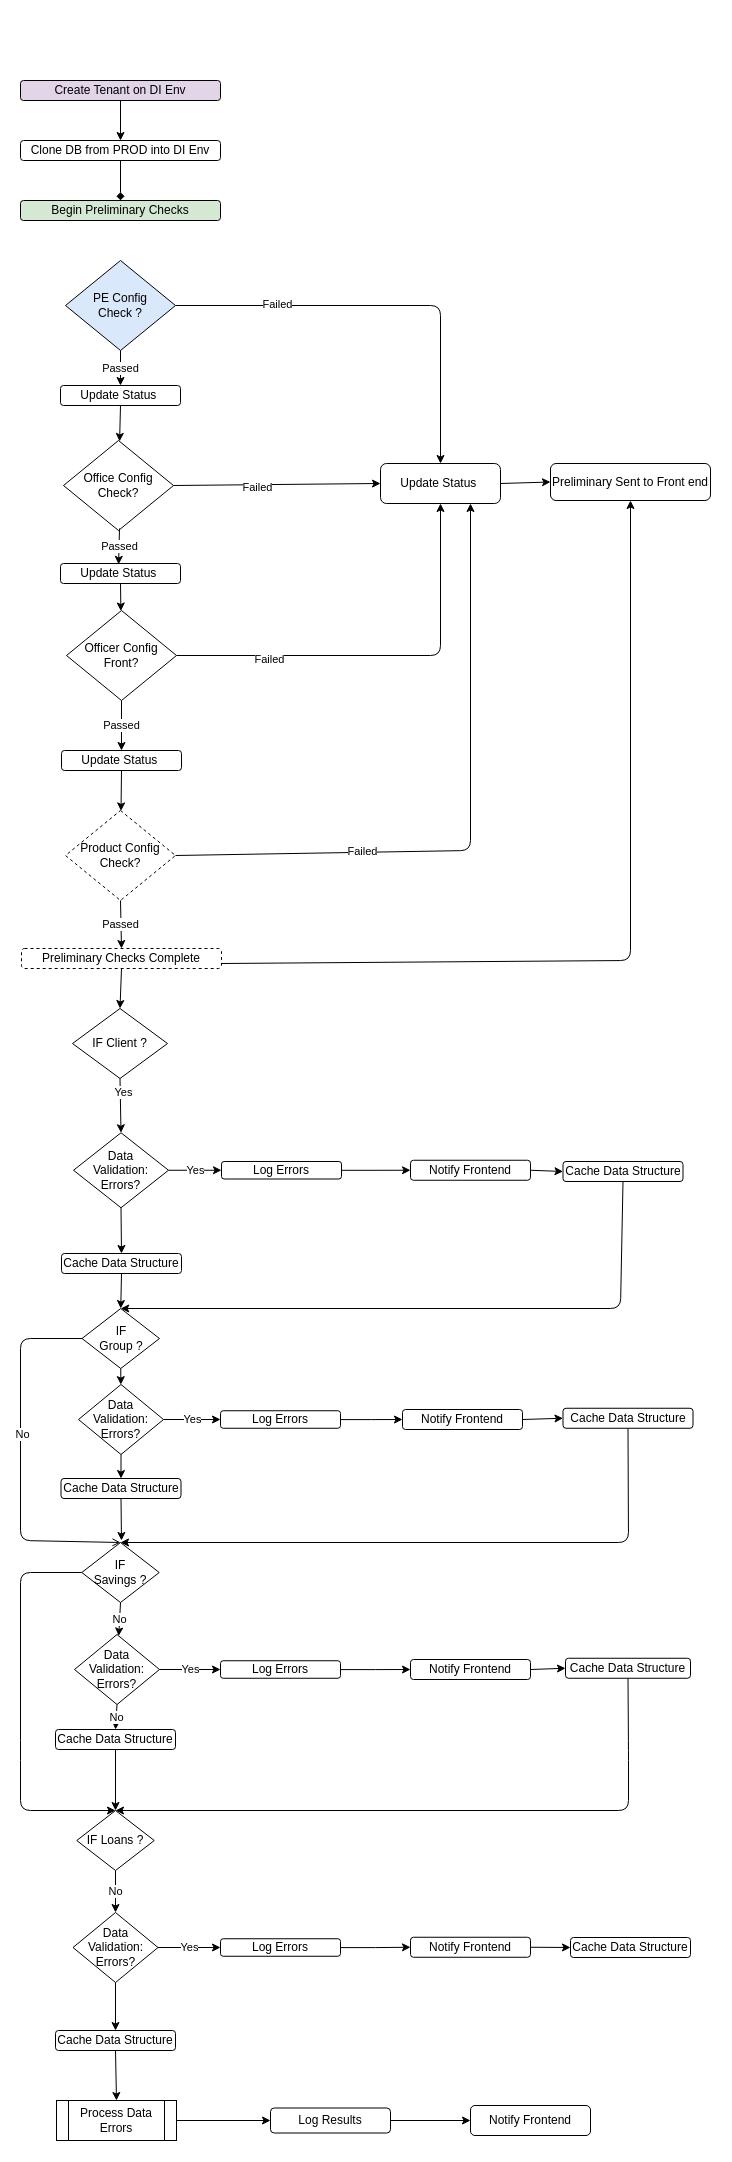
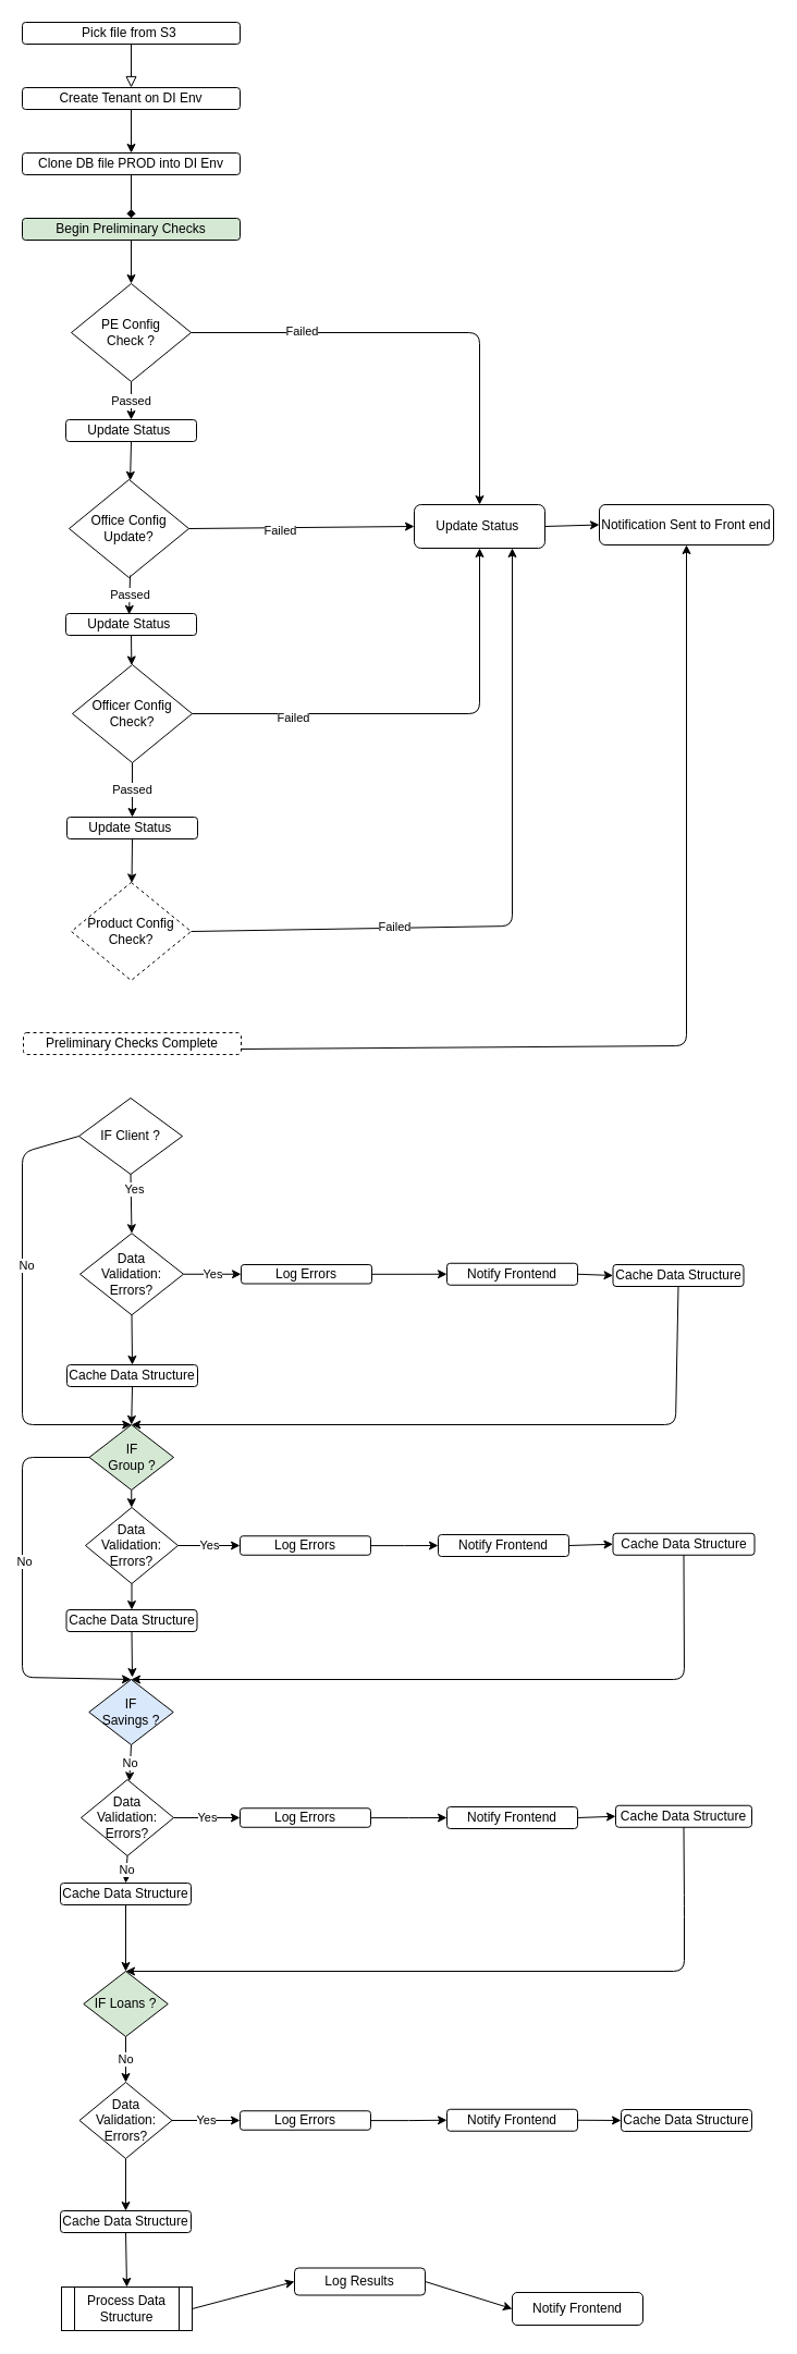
+ <mxCell id="3" value="Pick file from S3&amp;nbsp;" style="rounded=1;whiteSpace=wrap;html=1;fontSize=12;glass=0;strokeWidth=1;shadow=0;" parent="1" vertex="1"><mxGeometry x="20" y="20" width="200" height="20" as="geometry" /></mxCell>
+ <mxCell id="2" value="" style="rounded=0;html=1;jettySize=auto;orthogonalLoop=1;fontSize=11;endArrow=block;endFill=0;endSize=8;strokeWidth=1;shadow=0;labelBackgroundColor=none;edgeStyle=orthogonalEdgeStyle;entryX=0.5;entryY=0;entryDx=0;entryDy=0;" parent="1" source="3" target="4" edge="1"><mxGeometry relative="1" as="geometry"><mxPoint x="90" y="130" as="targetPoint" /></mxGeometry></mxCell>
- <mxCell id="4" value="Create Tenant on DI Env" style="rounded=1;whiteSpace=wrap;html=1;fillColor=#e1d5e7;" vertex="1" parent="1"><mxGeometry x="20" y="80" width="200" height="20" as="geometry" /></mxCell>
+ <mxCell id="4" value="Create Tenant on DI Env" style="rounded=1;whiteSpace=wrap;html=1;" vertex="1" parent="1"><mxGeometry x="20" y="80" width="200" height="20" as="geometry" /></mxCell>
- <mxCell id="5" value="Clone DB from PROD into DI Env" style="rounded=1;whiteSpace=wrap;html=1;fontSize=12;glass=0;strokeWidth=1;shadow=0;" vertex="1" parent="1"><mxGeometry x="20" y="140" width="200" height="20" as="geometry" /></mxCell>
+ <mxCell id="5" value="Clone DB file PROD into DI Env" style="rounded=1;whiteSpace=wrap;html=1;fontSize=12;glass=0;strokeWidth=1;shadow=0;" vertex="1" parent="1"><mxGeometry x="20" y="140" width="200" height="20" as="geometry" /></mxCell>
+ <mxCell id="12" value="" style="endArrow=classic;html=1;exitX=0.5;exitY=1;exitDx=0;exitDy=0;entryX=0.5;entryY=0;entryDx=0;entryDy=0;" edge="1" parent="1" source="6" target="7"><mxGeometry width="50" height="50" relative="1" as="geometry"><mxPoint x="120" y="270" as="sourcePoint" /><mxPoint x="170" y="220" as="targetPoint" /></mxGeometry></mxCell>
- <mxCell id="7" value="PE Config &lt;br&gt;Check ?" style="rhombus;whiteSpace=wrap;html=1;fillColor=#dae8fc;" vertex="1" parent="1"><mxGeometry x="65" y="260" width="110" height="90" as="geometry" /></mxCell>
+ <mxCell id="7" value="PE Config &lt;br&gt;Check ?" style="rhombus;whiteSpace=wrap;html=1;" vertex="1" parent="1"><mxGeometry x="65" y="260" width="110" height="90" as="geometry" /></mxCell>
- <mxCell id="9" value="Preliminary Sent to Front end" style="rounded=1;whiteSpace=wrap;html=1;" vertex="1" parent="1"><mxGeometry x="550" y="463" width="160" height="37" as="geometry" /></mxCell>
+ <mxCell id="9" value="Notification Sent to Front end" style="rounded=1;whiteSpace=wrap;html=1;" vertex="1" parent="1"><mxGeometry x="550" y="463" width="160" height="37" as="geometry" /></mxCell>
- <mxCell id="16" value="Office Config Check?" style="rhombus;whiteSpace=wrap;html=1;" vertex="1" parent="1"><mxGeometry x="63" y="440" width="110" height="90" as="geometry" /></mxCell>
+ <mxCell id="16" value="Office Config Update?" style="rhombus;whiteSpace=wrap;html=1;" vertex="1" parent="1"><mxGeometry x="63" y="440" width="110" height="90" as="geometry" /></mxCell>
- <mxCell id="17" value="Officer Config Front?" style="rhombus;whiteSpace=wrap;html=1;" vertex="1" parent="1"><mxGeometry x="66" y="610" width="110" height="90" as="geometry" /></mxCell>
+ <mxCell id="17" value="Officer Config Check?" style="rhombus;whiteSpace=wrap;html=1;" vertex="1" parent="1"><mxGeometry x="66" y="610" width="110" height="90" as="geometry" /></mxCell>
- <mxCell id="35" value="Passed" style="endArrow=classic;html=1;exitX=0.5;exitY=1;exitDx=0;exitDy=0;entryX=0.5;entryY=0;entryDx=0;entryDy=0;" edge="1" parent="1" source="18" target="34"><mxGeometry width="50" height="50" relative="1" as="geometry"><mxPoint y="960" as="sourcePoint" x="-60" /><mxPoint x="-10" y="910" as="targetPoint" /></mxGeometry></mxCell>
- <mxCell id="37" value="" style="endArrow=classic;html=1;exitX=0.5;exitY=1;exitDx=0;exitDy=0;entryX=0.5;entryY=0;entryDx=0;entryDy=0;" edge="1" parent="1" source="34" target="38"><mxGeometry width="50" height="50" relative="1" as="geometry"><mxPoint x="297" y="1160" as="sourcePoint" /><mxPoint x="120.408" y="1020.298" as="targetPoint" /></mxGeometry></mxCell>
+ <mxCell id="67" value="" style="endArrow=classic;html=1;exitX=0;exitY=0.5;exitDx=0;exitDy=0;entryX=0.5;entryY=0;entryDx=0;entryDy=0;" edge="1" parent="1" source="38" target="48"><mxGeometry width="50" height="50" relative="1" as="geometry"><mxPoint x="90" y="1180" as="sourcePoint" /><mxPoint x="80" y="1390" as="targetPoint" /><Array as="points"><mxPoint x="20" y="1058" /><mxPoint x="20" y="1308" /></Array></mxGeometry></mxCell>
+ <mxCell id="68" value="No" style="edgeLabel;html=1;align=center;verticalAlign=middle;resizable=0;points=[];" vertex="1" connectable="0" parent="67"><mxGeometry x="-0.221" y="3" relative="1" as="geometry"><mxPoint as="offset" /></mxGeometry></mxCell>
- <mxCell id="48" value="IF &lt;br&gt;Group ?" style="rhombus;whiteSpace=wrap;html=1;" vertex="1" parent="1"><mxGeometry x="81.5" y="1308" width="77.5" height="60" as="geometry" /></mxCell>
+ <mxCell id="48" value="IF &lt;br&gt;Group ?" style="rhombus;whiteSpace=wrap;html=1;fillColor=#d5e8d4;" vertex="1" parent="1"><mxGeometry x="81.5" y="1308" width="77.5" height="60" as="geometry" /></mxCell>
- <mxCell id="69" value="" style="endArrow=open;html=1;exitX=0;exitY=0.5;exitDx=0;exitDy=0;entryX=0.5;entryY=0;entryDx=0;entryDy=0;" edge="1" parent="1" source="48" target="58"><mxGeometry width="50" height="50" relative="1" as="geometry"><mxPoint x="30" y="1510" as="sourcePoint" /><mxPoint x="60" y="1550" as="targetPoint" /><Array as="points"><mxPoint x="20" y="1338" /><mxPoint x="20" y="1540" /></Array></mxGeometry></mxCell>
+ <mxCell id="69" value="" style="endArrow=classic;html=1;exitX=0;exitY=0.5;exitDx=0;exitDy=0;entryX=0.5;entryY=0;entryDx=0;entryDy=0;" edge="1" parent="1" source="48" target="58"><mxGeometry width="50" height="50" relative="1" as="geometry"><mxPoint x="30" y="1510" as="sourcePoint" /><mxPoint x="60" y="1550" as="targetPoint" /><Array as="points"><mxPoint x="20" y="1338" /><mxPoint x="20" y="1540" /></Array></mxGeometry></mxCell>
- <mxCell id="58" value="IF &lt;br&gt;Savings ?" style="rhombus;whiteSpace=wrap;html=1;" vertex="1" parent="1"><mxGeometry x="81.25" y="1542" width="77.5" height="60" as="geometry" /></mxCell>
+ <mxCell id="58" value="IF &lt;br&gt;Savings ?" style="rhombus;whiteSpace=wrap;html=1;fillColor=#dae8fc;" vertex="1" parent="1"><mxGeometry x="81.25" y="1542" width="77.5" height="60" as="geometry" /></mxCell>
- <mxCell id="83" value="" style="endArrow=classic;html=1;exitX=0;exitY=0.5;exitDx=0;exitDy=0;entryX=0.5;entryY=0;entryDx=0;entryDy=0;" edge="1" parent="1" source="58" target="99"><mxGeometry width="50" height="50" relative="1" as="geometry"><mxPoint x="20" y="1710" as="sourcePoint" /><mxPoint x="120" y="1830" as="targetPoint" /><Array as="points"><mxPoint x="20" y="1572" /><mxPoint x="20" y="1750" /><mxPoint x="20" y="1810" /></Array></mxGeometry></mxCell>
- <mxCell id="99" value="IF Loans ?" style="rhombus;whiteSpace=wrap;html=1;" vertex="1" parent="1"><mxGeometry x="76.25" y="1810" width="77.5" height="60" as="geometry" /></mxCell>
+ <mxCell id="99" value="IF Loans ?" style="rhombus;whiteSpace=wrap;html=1;fillColor=#d5e8d4;" vertex="1" parent="1"><mxGeometry x="76.25" y="1810" width="77.5" height="60" as="geometry" /></mxCell>
- <mxCell id="93" value="Process Data Errors" style="shape=process;whiteSpace=wrap;html=1;backgroundOutline=1;" vertex="1" parent="1"><mxGeometry x="56" y="2100" width="120" height="40" as="geometry" /></mxCell>
+ <mxCell id="93" value="Process Data Structure" style="shape=process;whiteSpace=wrap;html=1;backgroundOutline=1;" vertex="1" parent="1"><mxGeometry x="56" y="2100" width="120" height="40" as="geometry" /></mxCell>
- <mxCell id="95" value="Log Results" style="rounded=1;whiteSpace=wrap;html=1;" vertex="1" parent="1"><mxGeometry x="270" y="2107.5" width="120" height="25" as="geometry" /></mxCell>
+ <mxCell id="95" value="Log Results" style="rounded=1;whiteSpace=wrap;html=1;" vertex="1" parent="1"><mxGeometry x="270" y="2082.5" width="120" height="25" as="geometry" /></mxCell>
